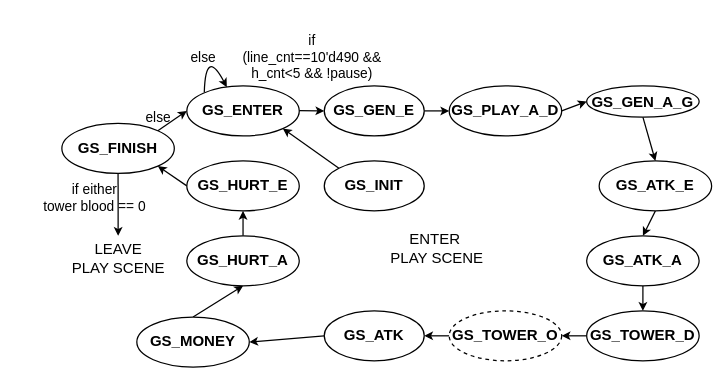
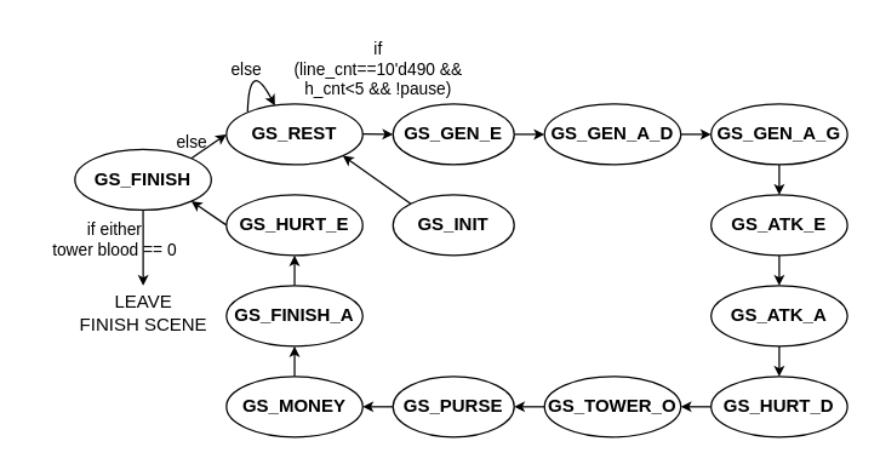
- <mxCell id="10" value="&lt;b&gt;GS_GEN_A_G&lt;/b&gt;" style="ellipse;whiteSpace=wrap;html=1;" vertex="1" parent="1"><mxGeometry x="469" y="68" width="90" height="25" as="geometry" /></mxCell>
+ <mxCell id="10" value="&lt;b&gt;GS_GEN_A_G&lt;/b&gt;" style="ellipse;whiteSpace=wrap;html=1;" vertex="1" parent="1"><mxGeometry x="469" y="68" width="90" height="40" as="geometry" /></mxCell>
- <mxCell id="4" value="&lt;b&gt;GS_ENTER&lt;/b&gt;" style="ellipse;whiteSpace=wrap;html=1;" vertex="1" parent="1"><mxGeometry x="149" y="68" width="90" height="40" as="geometry" /></mxCell>
+ <mxCell id="4" value="&lt;b&gt;GS_REST&lt;/b&gt;" style="ellipse;whiteSpace=wrap;html=1;" vertex="1" parent="1"><mxGeometry x="149" y="68" width="90" height="40" as="geometry" /></mxCell>
- <mxCell id="8" value="&lt;b&gt;GS_PLAY_A_D&lt;/b&gt;" style="ellipse;whiteSpace=wrap;html=1;" vertex="1" parent="1"><mxGeometry x="359" y="68" width="90" height="40" as="geometry" /></mxCell>
+ <mxCell id="8" value="&lt;b&gt;GS_GEN_A_D&lt;/b&gt;" style="ellipse;whiteSpace=wrap;html=1;" vertex="1" parent="1"><mxGeometry x="359" y="68" width="90" height="40" as="geometry" /></mxCell>
- <mxCell id="12" value="&lt;b&gt;GS_ATK_E&lt;/b&gt;" style="ellipse;whiteSpace=wrap;html=1;" vertex="1" parent="1"><mxGeometry x="479" y="128" width="90" height="40" as="geometry" /></mxCell>
+ <mxCell id="12" value="&lt;b&gt;GS_ATK_E&lt;/b&gt;" style="ellipse;whiteSpace=wrap;html=1;" vertex="1" parent="1"><mxGeometry x="469" y="128" width="90" height="40" as="geometry" /></mxCell>
- <mxCell id="30" value="ENTER&amp;nbsp;&lt;div&gt;PLAY SCENE&lt;/div&gt;" style="text;html=1;align=center;verticalAlign=middle;resizable=0;points=[];autosize=1;strokeColor=none;fillColor=none;" vertex="1" parent="1"><mxGeometry x="299" y="178" width="100" height="40" as="geometry" /></mxCell>
- <mxCell id="34" value="LEAVE&lt;div&gt;PLAY SCENE&lt;/div&gt;" style="text;html=1;align=center;verticalAlign=middle;resizable=0;points=[];autosize=1;strokeColor=none;fillColor=none;" vertex="1" parent="1"><mxGeometry x="44" y="186" width="100" height="40" as="geometry" /></mxCell>
+ <mxCell id="34" value="LEAVE&lt;div&gt;FINISH SCENE&lt;/div&gt;" style="text;html=1;align=center;verticalAlign=middle;resizable=0;points=[];autosize=1;strokeColor=none;fillColor=none;" vertex="1" parent="1"><mxGeometry x="44" y="186" width="100" height="40" as="geometry" /></mxCell>
- <mxCell id="26" value="&lt;b&gt;GS_HURT_A&lt;/b&gt;" style="ellipse;whiteSpace=wrap;html=1;" vertex="1" parent="1"><mxGeometry x="149" y="188" width="90" height="40" as="geometry" /></mxCell>
+ <mxCell id="26" value="&lt;b&gt;GS_FINISH_A&lt;/b&gt;" style="ellipse;whiteSpace=wrap;html=1;" vertex="1" parent="1"><mxGeometry x="149" y="188" width="90" height="40" as="geometry" /></mxCell>
- <mxCell id="20" value="&lt;b&gt;GS_ATK&lt;/b&gt;" style="ellipse;whiteSpace=wrap;html=1;" vertex="1" parent="1"><mxGeometry x="259" y="248" width="80" height="40" as="geometry" /></mxCell>
+ <mxCell id="20" value="&lt;b&gt;GS_PURSE&lt;/b&gt;" style="ellipse;whiteSpace=wrap;html=1;" vertex="1" parent="1"><mxGeometry x="259" y="248" width="80" height="40" as="geometry" /></mxCell>
- <mxCell id="18" value="&lt;b&gt;GS_TOWER_O&lt;/b&gt;" style="ellipse;whiteSpace=wrap;html=1;dashed=1;" vertex="1" parent="1"><mxGeometry x="359" y="248" width="90" height="40" as="geometry" /></mxCell>
+ <mxCell id="18" value="&lt;b&gt;GS_TOWER_O&lt;/b&gt;" style="ellipse;whiteSpace=wrap;html=1;" vertex="1" parent="1"><mxGeometry x="359" y="248" width="90" height="40" as="geometry" /></mxCell>
- <mxCell id="16" value="&lt;b&gt;GS_TOWER_D&lt;/b&gt;" style="ellipse;whiteSpace=wrap;html=1;" vertex="1" parent="1"><mxGeometry x="469" y="248" width="90" height="40" as="geometry" /></mxCell>
+ <mxCell id="16" value="&lt;b&gt;GS_HURT_D&lt;/b&gt;" style="ellipse;whiteSpace=wrap;html=1;" vertex="1" parent="1"><mxGeometry x="469" y="248" width="90" height="40" as="geometry" /></mxCell>
- <mxCell id="22" value="&lt;b&gt;GS_MONEY&lt;/b&gt;" style="ellipse;whiteSpace=wrap;html=1;" vertex="1" parent="1"><mxGeometry x="109" y="253" width="90" height="40" as="geometry" /></mxCell>
+ <mxCell id="22" value="&lt;b&gt;GS_MONEY&lt;/b&gt;" style="ellipse;whiteSpace=wrap;html=1;" vertex="1" parent="1"><mxGeometry x="149" y="248" width="90" height="40" as="geometry" /></mxCell>
